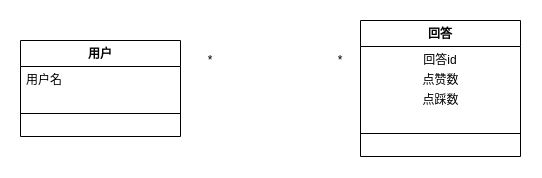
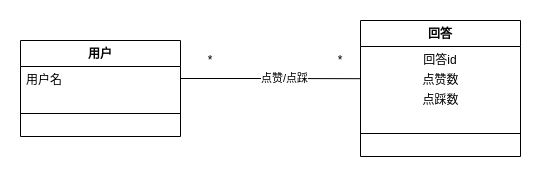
+ <mxCell id="5" style="edgeStyle=orthogonalEdgeStyle;rounded=0;orthogonalLoop=1;jettySize=auto;html=1;exitX=1;exitY=0.5;exitDx=0;exitDy=0;entryX=0.002;entryY=0.41;entryDx=0;entryDy=0;entryPerimeter=0;endArrow=none;endFill=0;" edge="1" parent="1" source="3" target="9"><mxGeometry relative="1" as="geometry" /></mxCell>
+ <mxCell id="6" value="点赞/点踩" style="edgeLabel;html=1;align=center;verticalAlign=middle;resizable=0;points=[];" vertex="1" connectable="0" parent="5"><mxGeometry x="0.148" y="1" relative="1" as="geometry"><mxPoint as="offset" /></mxGeometry></mxCell>
